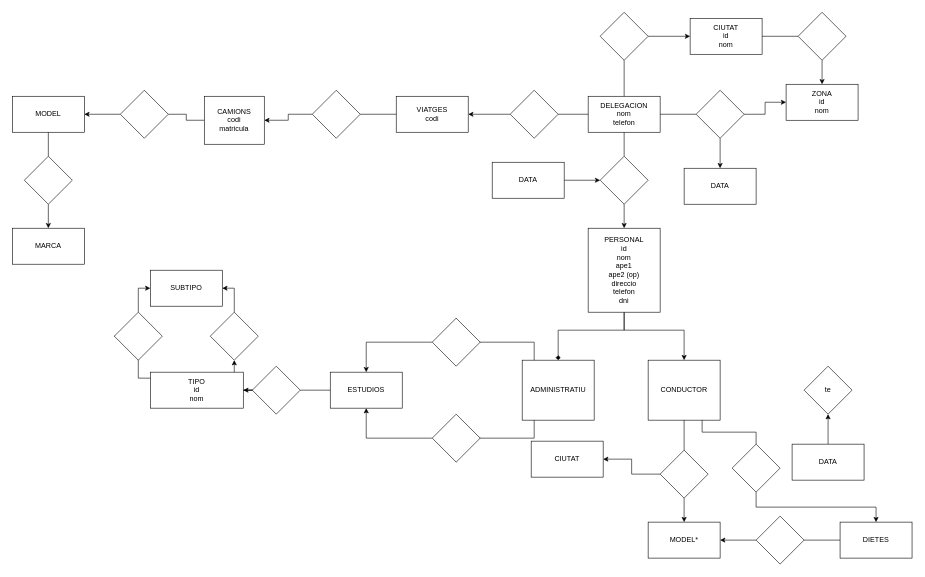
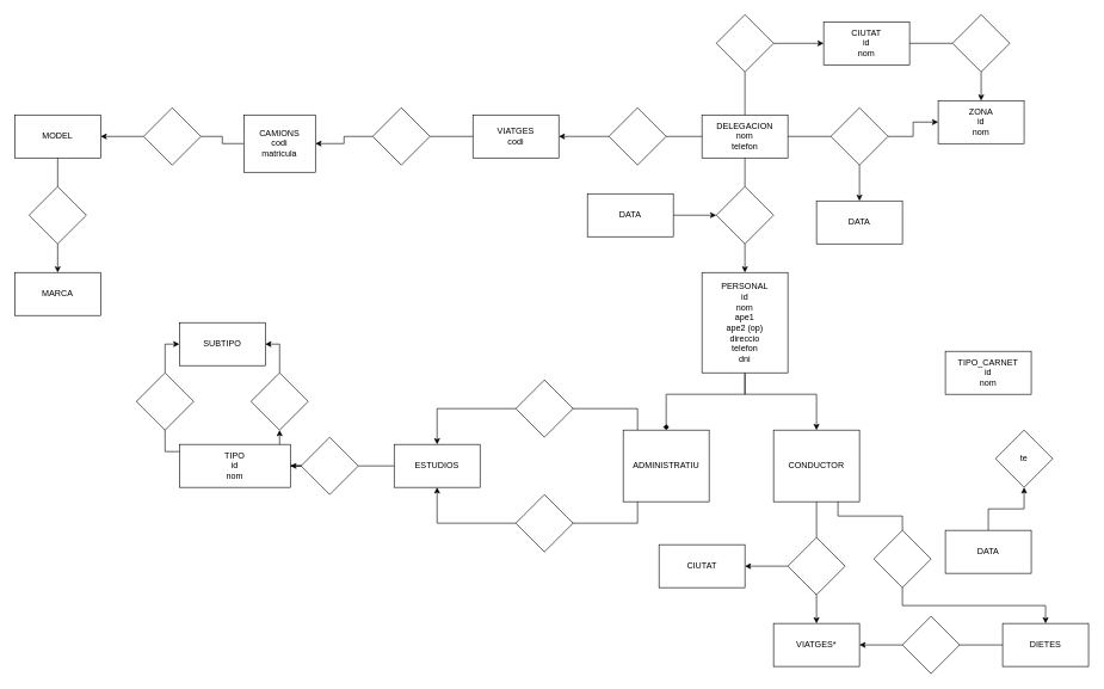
+ <mxCell id="33" value="TIPO_CARNET&lt;br&gt;id&lt;br&gt;nom" style="rounded=0;whiteSpace=wrap;html=1;" vertex="1" parent="1"><mxGeometry x="1320" y="490" width="120" height="60" as="geometry" /></mxCell>
- <mxCell id="36" value="te" style="rhombus;whiteSpace=wrap;html=1;" vertex="1" parent="1"><mxGeometry x="1340" y="610" width="80" height="80" as="geometry" /></mxCell>
+ <mxCell id="36" value="te" style="rhombus;whiteSpace=wrap;html=1;" vertex="1" parent="1"><mxGeometry x="1390" y="600" width="80" height="80" as="geometry" /></mxCell>
- <mxCell id="70" value="CIUTAT" style="whiteSpace=wrap;html=1;" vertex="1" parent="1"><mxGeometry x="885" y="735" width="120" height="60" as="geometry" /></mxCell>
+ <mxCell id="70" value="CIUTAT" style="whiteSpace=wrap;html=1;" vertex="1" parent="1"><mxGeometry x="920" y="760" width="120" height="60" as="geometry" /></mxCell>
- <mxCell id="66" value="MODEL*" style="whiteSpace=wrap;html=1;rounded=0;" vertex="1" parent="1"><mxGeometry x="1080" y="870" width="120" height="60" as="geometry" /></mxCell>
+ <mxCell id="66" value="VIATGES*" style="whiteSpace=wrap;html=1;rounded=0;" vertex="1" parent="1"><mxGeometry x="1080" y="870" width="120" height="60" as="geometry" /></mxCell>
